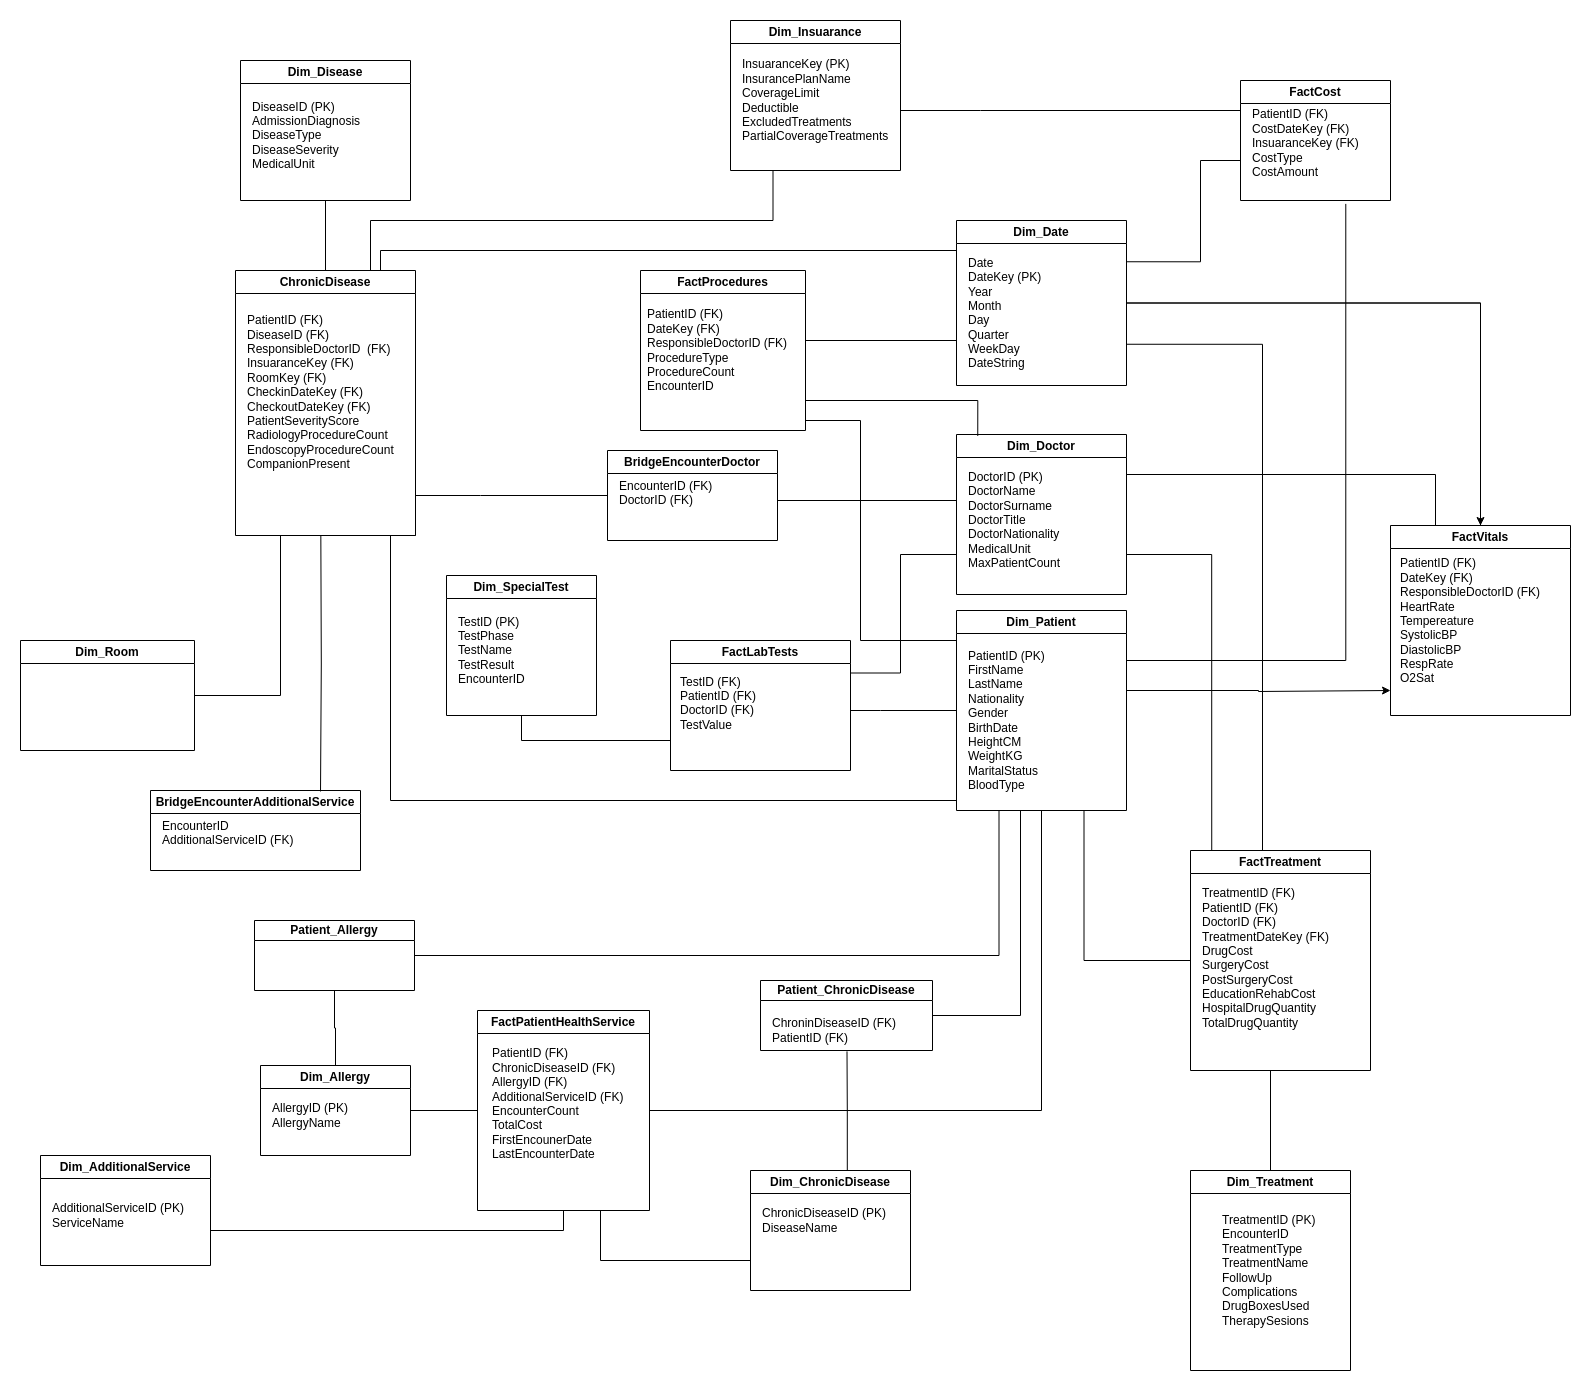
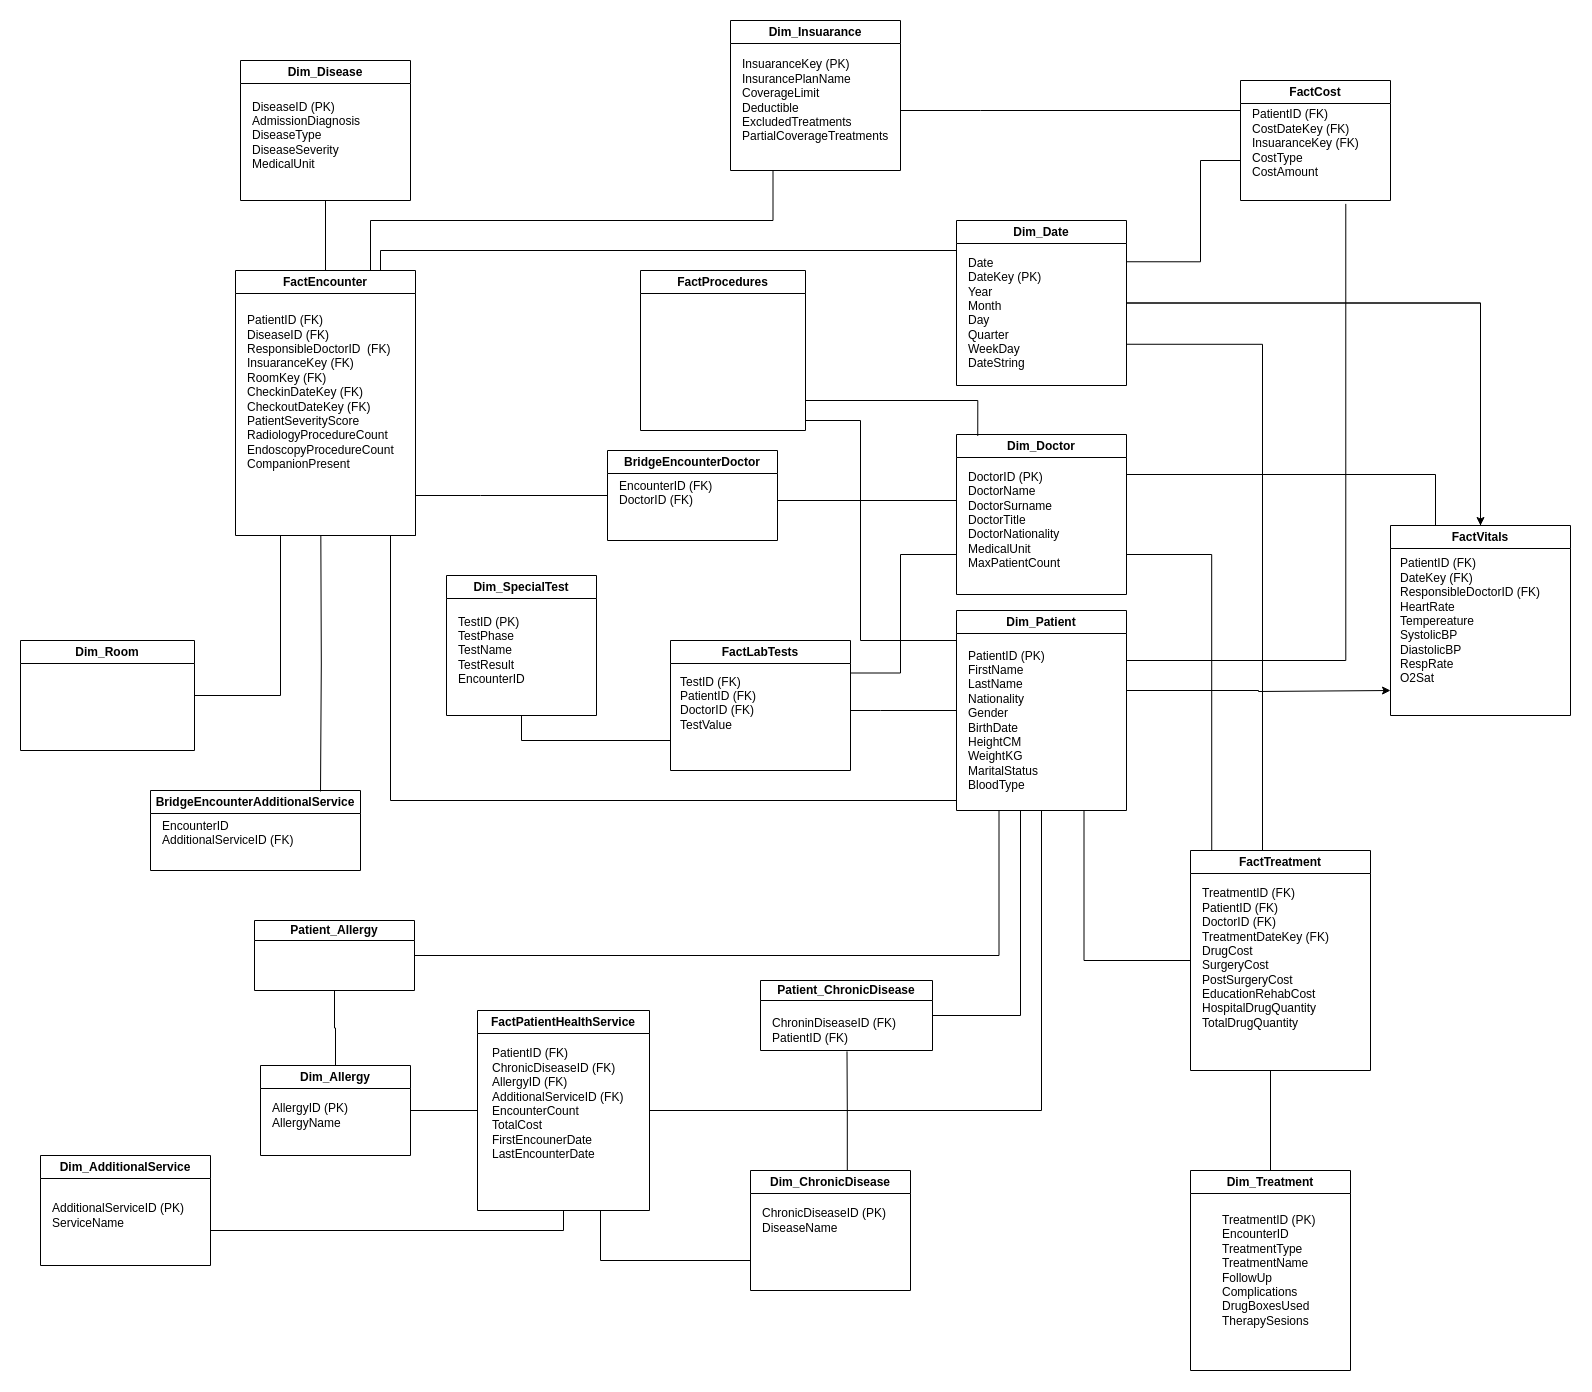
- <mxCell id="28" value="ChronicDisease" style="swimlane;whiteSpace=wrap;html=1;" parent="1" vertex="1"><mxGeometry x="235" y="270" width="180" height="265" as="geometry" /></mxCell>
+ <mxCell id="28" value="FactEncounter" style="swimlane;whiteSpace=wrap;html=1;" parent="1" vertex="1"><mxGeometry x="235" y="270" width="180" height="265" as="geometry" /></mxCell>
- <mxCell id="73" style="edgeStyle=orthogonalEdgeStyle;rounded=0;orthogonalLoop=1;jettySize=auto;html=1;entryX=0;entryY=0.75;entryDx=0;entryDy=0;endArrow=none;startFill=0;" edge="1" parent="1" source="42" target="24"><mxGeometry relative="1" as="geometry"><Array as="points"><mxPoint x="956" y="340" /></Array></mxGeometry></mxCell>
- <mxCell id="42" value="PatientID (FK)&lt;div&gt;DateKey (FK)&lt;/div&gt;&lt;div&gt;ResponsibleDoctorID (FK)&lt;br&gt;&lt;div&gt;ProcedureType&lt;/div&gt;&lt;div&gt;ProcedureCount&lt;/div&gt;&lt;div&gt;EncounterID&amp;nbsp;&lt;/div&gt;&lt;/div&gt;" style="text;html=1;align=left;verticalAlign=middle;resizable=0;points=[];autosize=1;strokeColor=none;fillColor=none;" parent="41" vertex="1"><mxGeometry x="5" y="30" width="160" height="100" as="geometry" /></mxCell>
